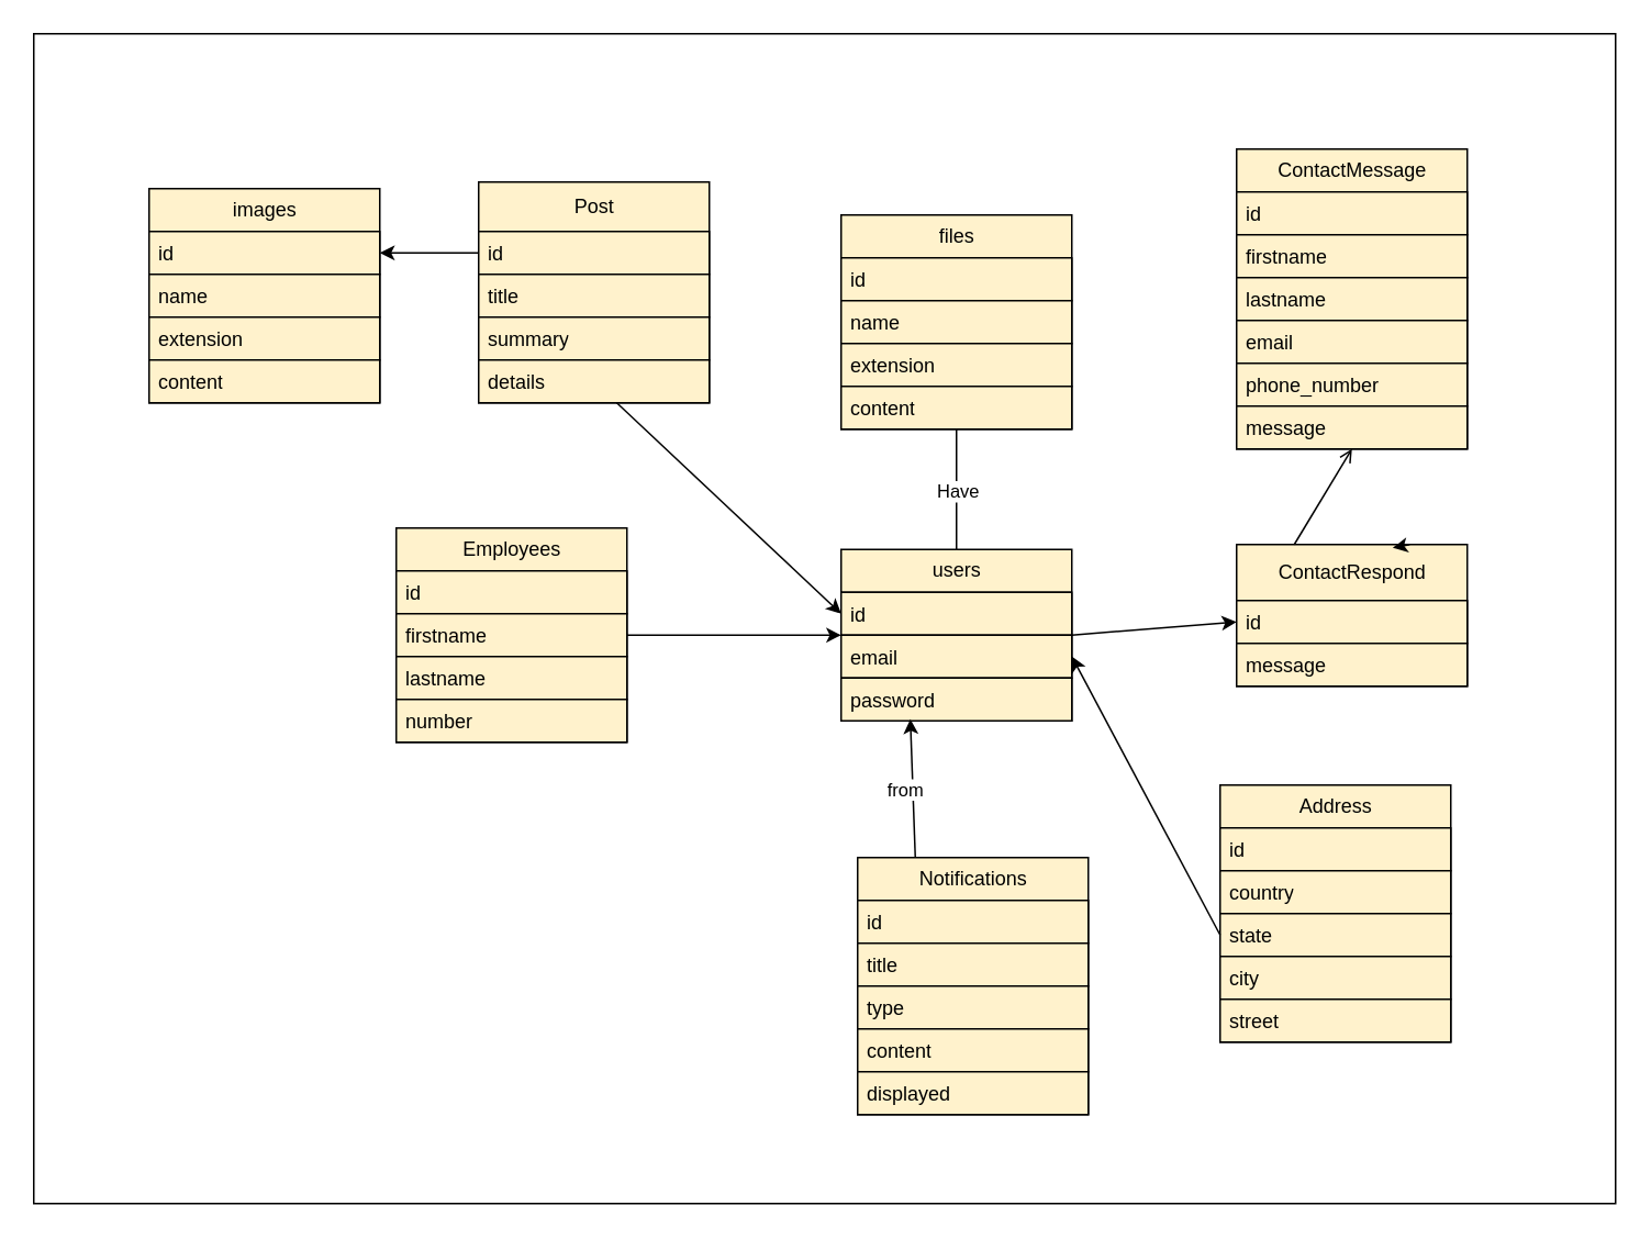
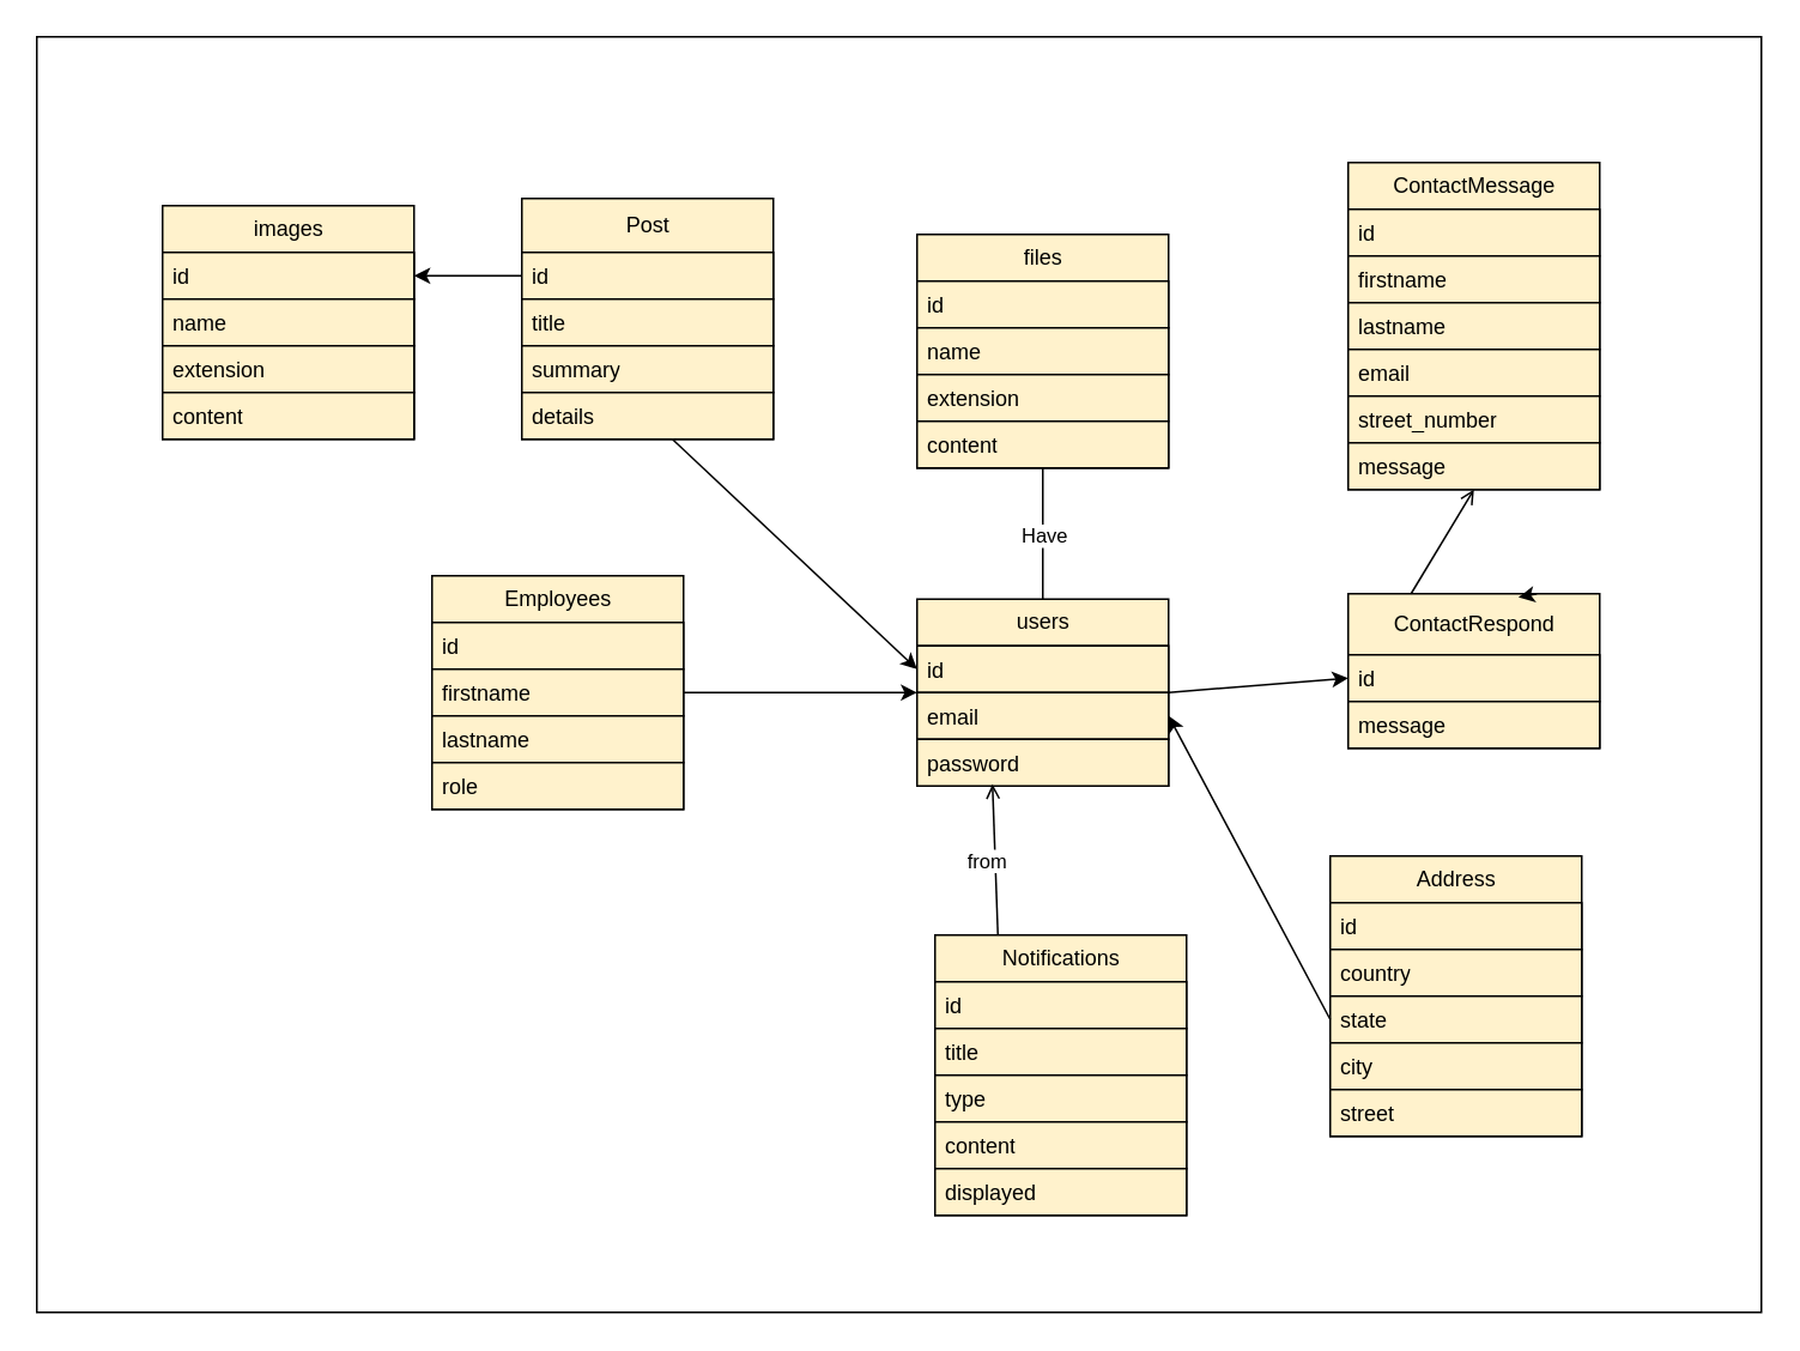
- <mxCell id="17" value="phone_number" style="text;align=left;verticalAlign=top;spacingLeft=4;spacingRight=4;overflow=hidden;rotatable=0;points=[[0,0.5],[1,0.5]];portConstraint=eastwest;whiteSpace=wrap;html=1;fillColor=#fff2cc;strokeColor=#000000;labelBorderColor=none;shadow=0;backgroundOutline=0;fontColor=#000000;" parent="12" vertex="1"><mxGeometry y="130" width="140" height="26" as="geometry" /></mxCell>
+ <mxCell id="17" value="street_number" style="text;align=left;verticalAlign=top;spacingLeft=4;spacingRight=4;overflow=hidden;rotatable=0;points=[[0,0.5],[1,0.5]];portConstraint=eastwest;whiteSpace=wrap;html=1;fillColor=#fff2cc;strokeColor=#000000;labelBorderColor=none;shadow=0;backgroundOutline=0;fontColor=#000000;" parent="12" vertex="1"><mxGeometry y="130" width="140" height="26" as="geometry" /></mxCell>
- <mxCell id="6" value="number" style="text;align=left;verticalAlign=top;spacingLeft=4;spacingRight=4;overflow=hidden;rotatable=0;points=[[0,0.5],[1,0.5]];portConstraint=eastwest;whiteSpace=wrap;html=1;fillColor=#fff2cc;strokeColor=#000000;labelBorderColor=none;shadow=0;backgroundOutline=0;fontColor=#000000;" parent="2" vertex="1"><mxGeometry y="104" width="140" height="26" as="geometry" /></mxCell>
+ <mxCell id="6" value="role" style="text;align=left;verticalAlign=top;spacingLeft=4;spacingRight=4;overflow=hidden;rotatable=0;points=[[0,0.5],[1,0.5]];portConstraint=eastwest;whiteSpace=wrap;html=1;fillColor=#fff2cc;strokeColor=#000000;labelBorderColor=none;shadow=0;backgroundOutline=0;fontColor=#000000;" parent="2" vertex="1"><mxGeometry y="104" width="140" height="26" as="geometry" /></mxCell>
- <mxCell id="32" value="" style="endArrow=classic;html=1;entryX=0.3;entryY=0.962;entryDx=0;entryDy=0;exitX=0.25;exitY=0;exitDx=0;exitDy=0;fontStyle=0;fontColor=#090606;labelBackgroundColor=#FFFFFF;strokeColor=#000000;entryPerimeter=0;" parent="1" source="26" target="10" edge="1"><mxGeometry relative="1" as="geometry"><mxPoint x="580" y="530" as="sourcePoint" /><mxPoint x="740" y="530" as="targetPoint" /></mxGeometry></mxCell>
+ <mxCell id="32" value="" style="endArrow=open;html=1;entryX=0.3;entryY=0.962;entryDx=0;entryDy=0;exitX=0.25;exitY=0;exitDx=0;exitDy=0;fontStyle=0;fontColor=#090606;labelBackgroundColor=#FFFFFF;strokeColor=#000000;entryPerimeter=0;" parent="1" source="26" target="10" edge="1"><mxGeometry relative="1" as="geometry"><mxPoint x="580" y="530" as="sourcePoint" /><mxPoint x="740" y="530" as="targetPoint" /></mxGeometry></mxCell>
